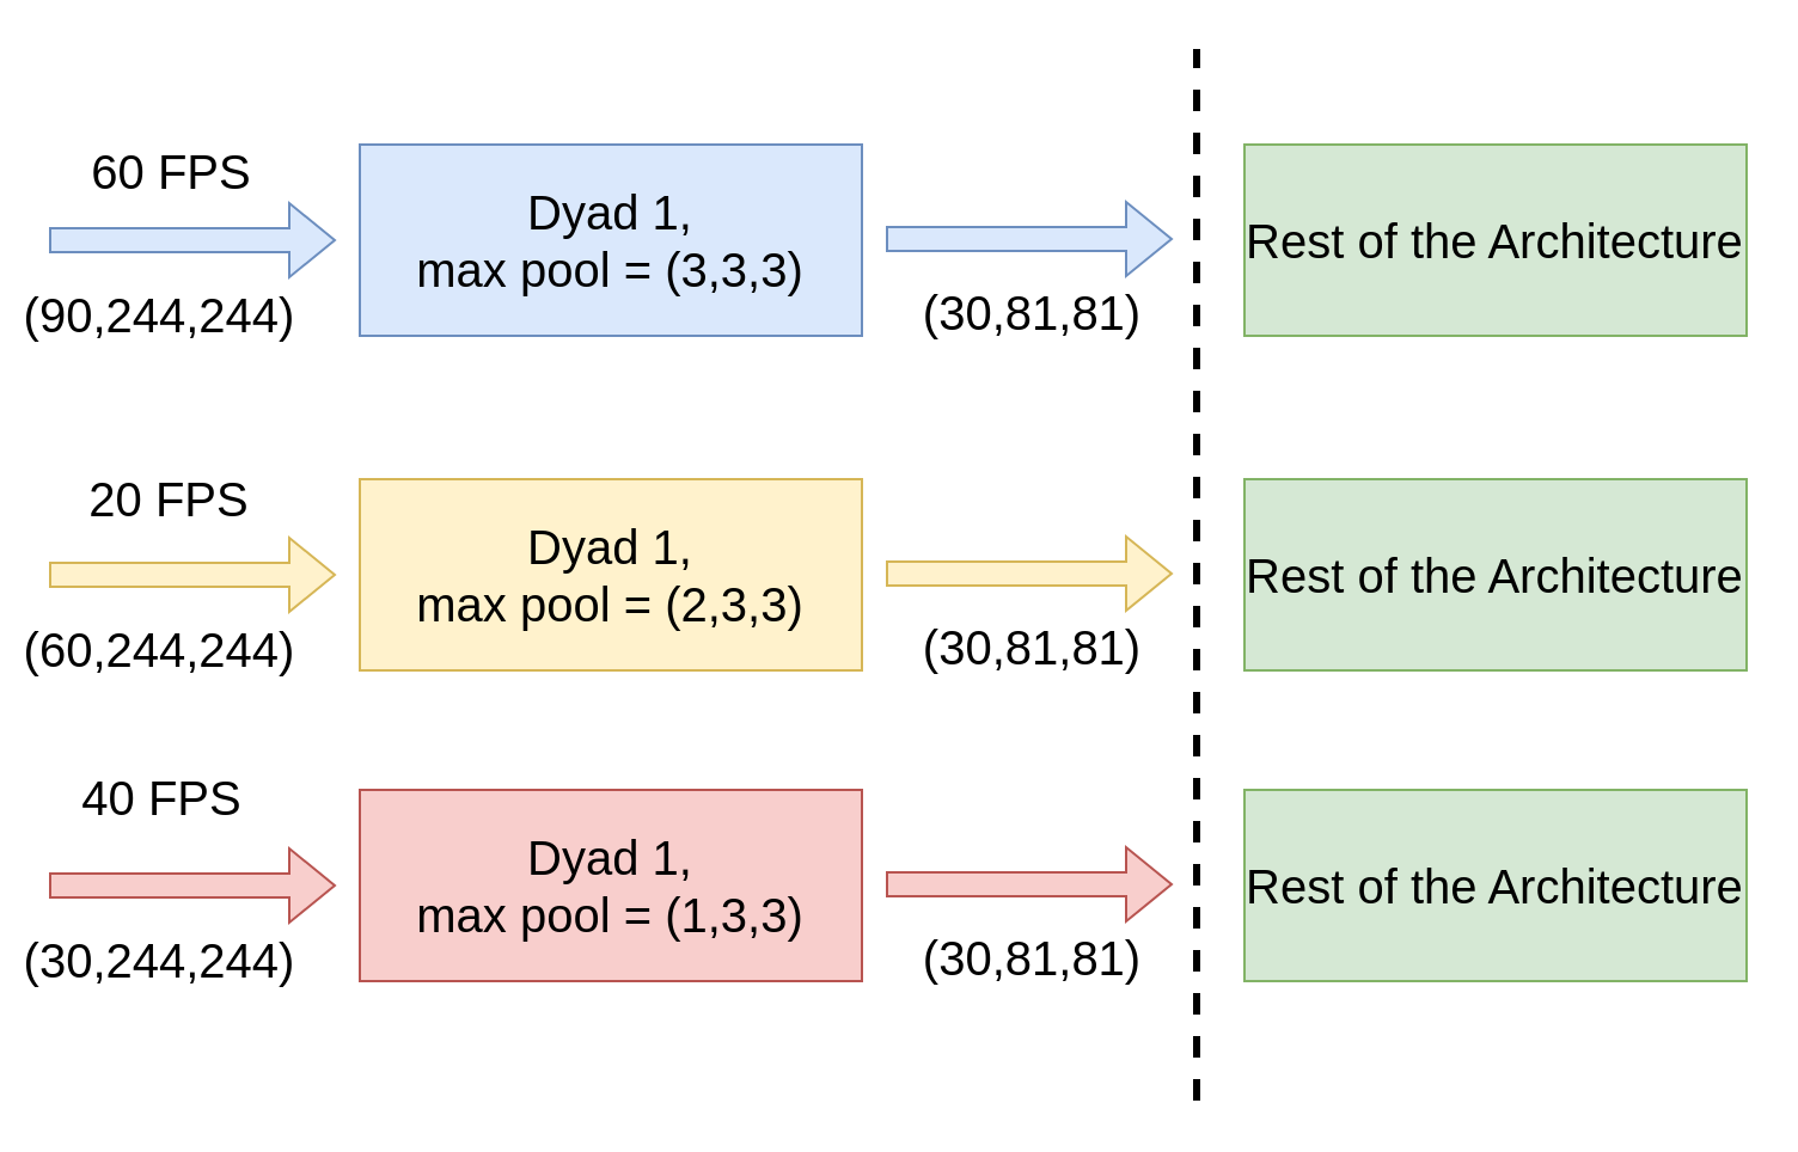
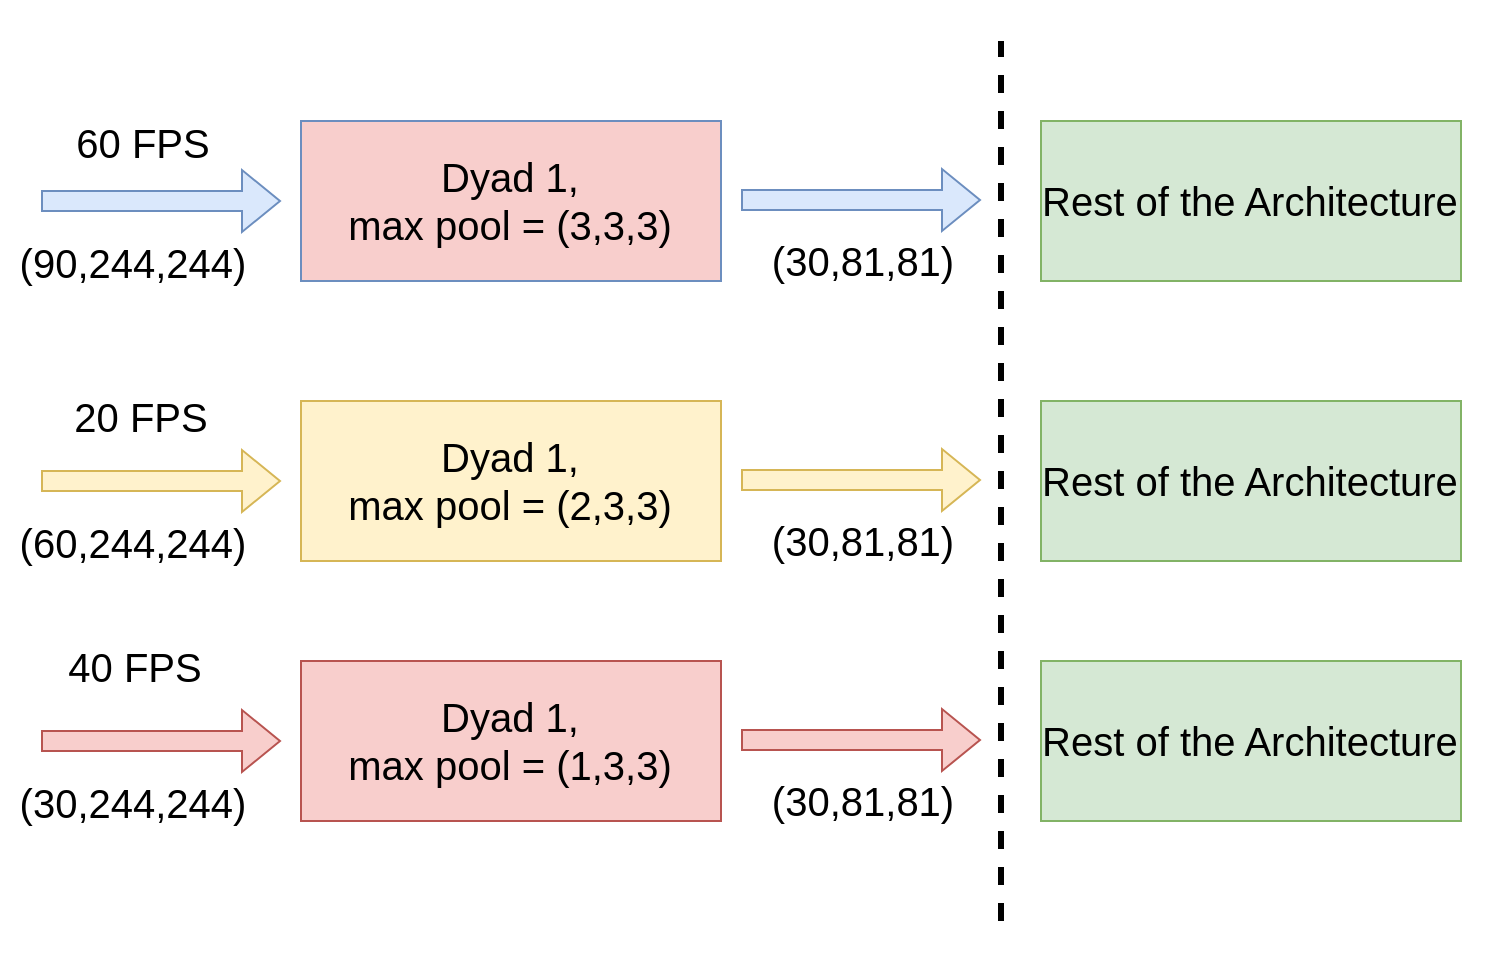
- <mxCell id="4" value="&lt;font style=&quot;font-size: 20px;&quot;&gt;Dyad 1,&lt;br&gt;max pool = (3,3,3)&lt;/font&gt;" style="rounded=0;whiteSpace=wrap;html=1;fillColor=#dae8fc;strokeColor=#6c8ebf;" parent="1" vertex="1"><mxGeometry x="150" y="60" width="210" height="80" as="geometry" /></mxCell>
+ <mxCell id="4" value="&lt;font style=&quot;font-size: 20px;&quot;&gt;Dyad 1,&lt;br&gt;max pool = (3,3,3)&lt;/font&gt;" style="rounded=0;whiteSpace=wrap;html=1;fillColor=#f8cecc;strokeColor=#6c8ebf;" parent="1" vertex="1"><mxGeometry x="150" y="60" width="210" height="80" as="geometry" /></mxCell>
